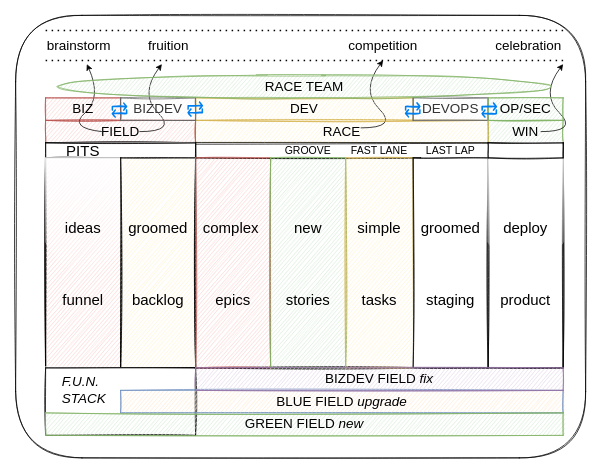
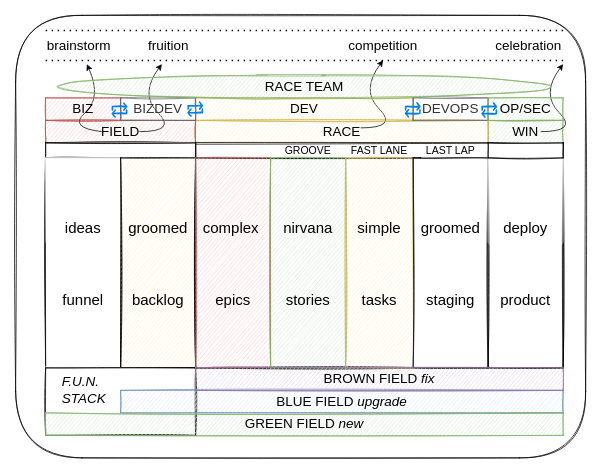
- <mxCell id="11" value="PITS" style="text;html=1;strokeColor=none;fillColor=none;align=center;verticalAlign=middle;whiteSpace=wrap;rounded=0;fontSize=20;sketch=1;" parent="1" vertex="1"><mxGeometry x="60" y="190" width="100" height="20" as="geometry" /></mxCell>
- <mxCell id="9" value="ideas&lt;br&gt;&lt;br&gt;&lt;br&gt;&lt;br&gt;funnel" style="rounded=0;whiteSpace=wrap;html=1;fontSize=20;sketch=1;glass=1;fillColor=#f8cecc;" parent="1" vertex="1"><mxGeometry x="60" y="210" width="100" height="280" as="geometry" /></mxCell>
+ <mxCell id="9" value="ideas&lt;br&gt;&lt;br&gt;&lt;br&gt;&lt;br&gt;funnel" style="rounded=0;whiteSpace=wrap;html=1;fontSize=20;sketch=1;glass=1;" parent="1" vertex="1"><mxGeometry x="60" y="210" width="100" height="280" as="geometry" /></mxCell>
- <mxCell id="14" value="new&lt;br&gt;&lt;br&gt;&lt;br&gt;&lt;br&gt;stories" style="rounded=0;whiteSpace=wrap;html=1;fontSize=20;sketch=1;fillColor=#d5e8d4;strokeColor=#82b366;" parent="1" vertex="1"><mxGeometry x="360" y="210" width="100" height="280" as="geometry" /></mxCell>
+ <mxCell id="14" value="nirvana&lt;br&gt;&lt;br&gt;&lt;br&gt;&lt;br&gt;stories" style="rounded=0;whiteSpace=wrap;html=1;fontSize=20;sketch=1;fillColor=#d5e8d4;strokeColor=#82b366;" parent="1" vertex="1"><mxGeometry x="360" y="210" width="100" height="280" as="geometry" /></mxCell>
- <mxCell id="44" value="BIZDEV FIELD &lt;i&gt;fix&lt;/i&gt;" style="rounded=0;whiteSpace=wrap;html=1;sketch=1;fontSize=18;fillColor=#e1d5e7;strokeColor=#9673a6;" parent="1" vertex="1"><mxGeometry x="260" y="490" width="490" height="30" as="geometry" /></mxCell>
+ <mxCell id="44" value="BROWN FIELD &lt;i&gt;fix&lt;/i&gt;" style="rounded=0;whiteSpace=wrap;html=1;sketch=1;fontSize=18;fillColor=#e1d5e7;strokeColor=#9673a6;" parent="1" vertex="1"><mxGeometry x="260" y="490" width="490" height="30" as="geometry" /></mxCell>
- <mxCell id="43" value="BLUE FIELD &lt;i&gt;upgrade&lt;/i&gt;" style="rounded=0;whiteSpace=wrap;html=1;sketch=1;fontSize=18;fillColor=#ffe6cc;strokeColor=#6c8ebf;" parent="1" vertex="1"><mxGeometry x="160" y="520" width="590" height="30" as="geometry" /></mxCell>
+ <mxCell id="43" value="BLUE FIELD &lt;i&gt;upgrade&lt;/i&gt;" style="rounded=0;whiteSpace=wrap;html=1;sketch=1;fontSize=18;fillColor=#dae8fc;strokeColor=#6c8ebf;" parent="1" vertex="1"><mxGeometry x="160" y="520" width="590" height="30" as="geometry" /></mxCell>
